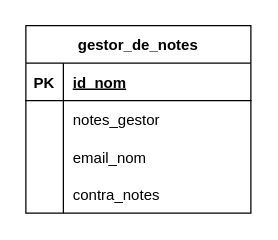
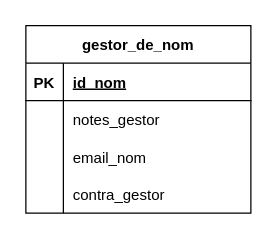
- <mxCell id="2" value="gestor_de_notes" style="shape=table;startSize=30;container=1;collapsible=1;childLayout=tableLayout;fixedRows=1;rowLines=0;fontStyle=1;align=center;resizeLast=1;" vertex="1" parent="1"><mxGeometry x="20" y="20" width="180" height="150" as="geometry" /></mxCell>
+ <mxCell id="2" value="gestor_de_nom" style="shape=table;startSize=30;container=1;collapsible=1;childLayout=tableLayout;fixedRows=1;rowLines=0;fontStyle=1;align=center;resizeLast=1;" vertex="1" parent="1"><mxGeometry x="20" y="20" width="180" height="150" as="geometry" /></mxCell>
- <mxCell id="14" value="contra_notes" style="shape=partialRectangle;connectable=0;fillColor=none;top=0;left=0;bottom=0;right=0;align=left;spacingLeft=6;overflow=hidden;" vertex="1" parent="12"><mxGeometry x="30" width="150" height="30" as="geometry"><mxRectangle width="150" height="30" as="alternateBounds" /></mxGeometry></mxCell>
+ <mxCell id="14" value="contra_gestor" style="shape=partialRectangle;connectable=0;fillColor=none;top=0;left=0;bottom=0;right=0;align=left;spacingLeft=6;overflow=hidden;" vertex="1" parent="12"><mxGeometry x="30" width="150" height="30" as="geometry"><mxRectangle width="150" height="30" as="alternateBounds" /></mxGeometry></mxCell>
